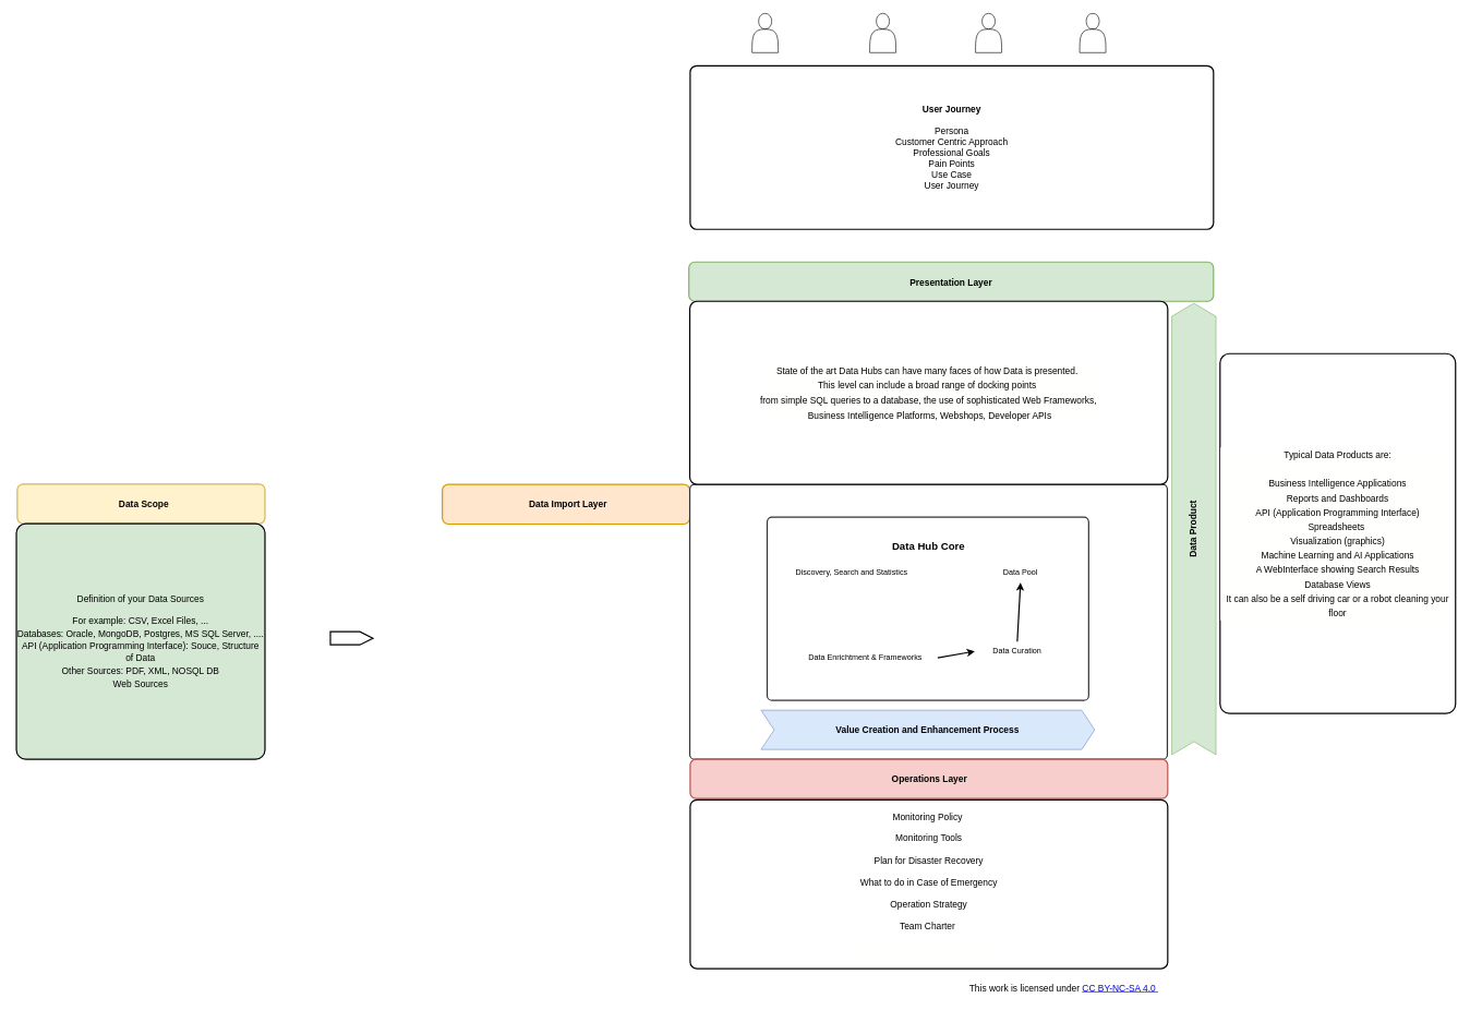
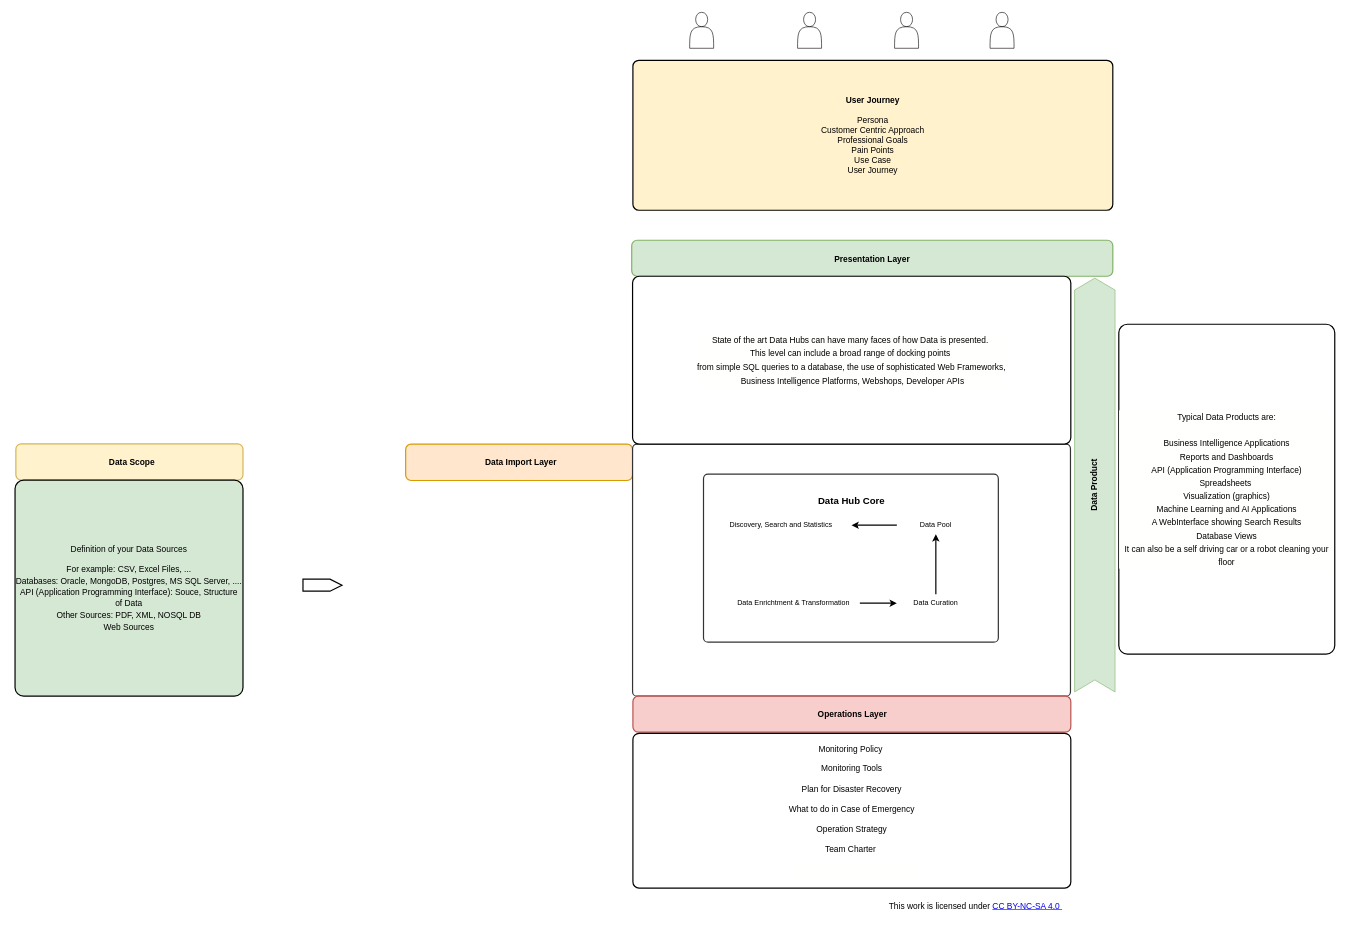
- <mxCell id="26" value="&lt;font style=&quot;font-size: 14px;&quot;&gt;&lt;span style=&quot;font-size: 14px;&quot;&gt;&lt;b&gt;User Journey&lt;/b&gt;&lt;br&gt;&lt;br&gt;Persona&lt;br&gt;Customer Centric Approach&lt;br&gt;Professional Goals&lt;br&gt;Pain Points&lt;br&gt;Use Case&lt;br&gt;User Journey&lt;br&gt;&lt;/span&gt;&lt;/font&gt;" style="rounded=1;whiteSpace=wrap;html=1;arcSize=4;strokeWidth=2;labelPosition=center;verticalLabelPosition=middle;align=center;verticalAlign=middle;fontSize=14;" parent="1" vertex="1"><mxGeometry x="1050" y="100" width="800" height="250" as="geometry" /></mxCell>
+ <mxCell id="26" value="&lt;font style=&quot;font-size: 14px;&quot;&gt;&lt;span style=&quot;font-size: 14px;&quot;&gt;&lt;b&gt;User Journey&lt;/b&gt;&lt;br&gt;&lt;br&gt;Persona&lt;br&gt;Customer Centric Approach&lt;br&gt;Professional Goals&lt;br&gt;Pain Points&lt;br&gt;Use Case&lt;br&gt;User Journey&lt;br&gt;&lt;/span&gt;&lt;/font&gt;" style="rounded=1;whiteSpace=wrap;html=1;arcSize=4;strokeWidth=2;labelPosition=center;verticalLabelPosition=middle;align=center;verticalAlign=middle;fontSize=14;fillColor=#fff2cc;" parent="1" vertex="1"><mxGeometry x="1050" y="100" width="800" height="250" as="geometry" /></mxCell>
+ <mxCell id="16" value="" style="endArrow=classic;html=1;rounded=0;strokeWidth=2;fontSize=16;fontColor=none;targetPerimeterSpacing=0;exitX=0;exitY=0.5;exitDx=0;exitDy=0;entryX=1;entryY=0.5;entryDx=0;entryDy=0;" parent="1" source="12" target="13" edge="1"><mxGeometry width="50" height="50" relative="1" as="geometry"><mxPoint x="1565" y="1000" as="sourcePoint" /><mxPoint x="1565" y="965" as="targetPoint" /></mxGeometry></mxCell>
- <mxCell id="11" value="Data Curation" style="text;html=1;strokeColor=none;fillColor=none;align=center;verticalAlign=middle;whiteSpace=wrap;rounded=0;" parent="1" vertex="1"><mxGeometry x="1485" y="980" width="130" height="30" as="geometry" /></mxCell>
+ <mxCell id="11" value="Data Curation" style="text;html=1;strokeColor=none;fillColor=none;align=center;verticalAlign=middle;whiteSpace=wrap;rounded=0;" parent="1" vertex="1"><mxGeometry x="1490" y="990" width="130" height="30" as="geometry" /></mxCell>
- <mxCell id="10" value="Data Enrichtment &amp;amp; Frameworks" style="text;html=1;strokeColor=none;fillColor=none;align=center;verticalAlign=middle;whiteSpace=wrap;rounded=0;" parent="1" vertex="1"><mxGeometry x="1208.32" y="990" width="220" height="30" as="geometry" /></mxCell>
+ <mxCell id="10" value="Data Enrichtment &amp;amp; Transformation" style="text;html=1;strokeColor=none;fillColor=none;align=center;verticalAlign=middle;whiteSpace=wrap;rounded=0;" parent="1" vertex="1"><mxGeometry x="1208.32" y="990" width="220" height="30" as="geometry" /></mxCell>
- <mxCell id="9" value="&lt;b&gt;&lt;font style=&quot;font-size: 14px;&quot;&gt;Value Creation and Enhancement Process&lt;/font&gt;&lt;/b&gt;" style="shape=step;perimeter=stepPerimeter;whiteSpace=wrap;html=1;fixedSize=1;fillColor=#dae8fc;strokeColor=#6c8ebf;" parent="1" vertex="1"><mxGeometry x="1158.43" y="1085" width="510" height="60" as="geometry" /></mxCell>
